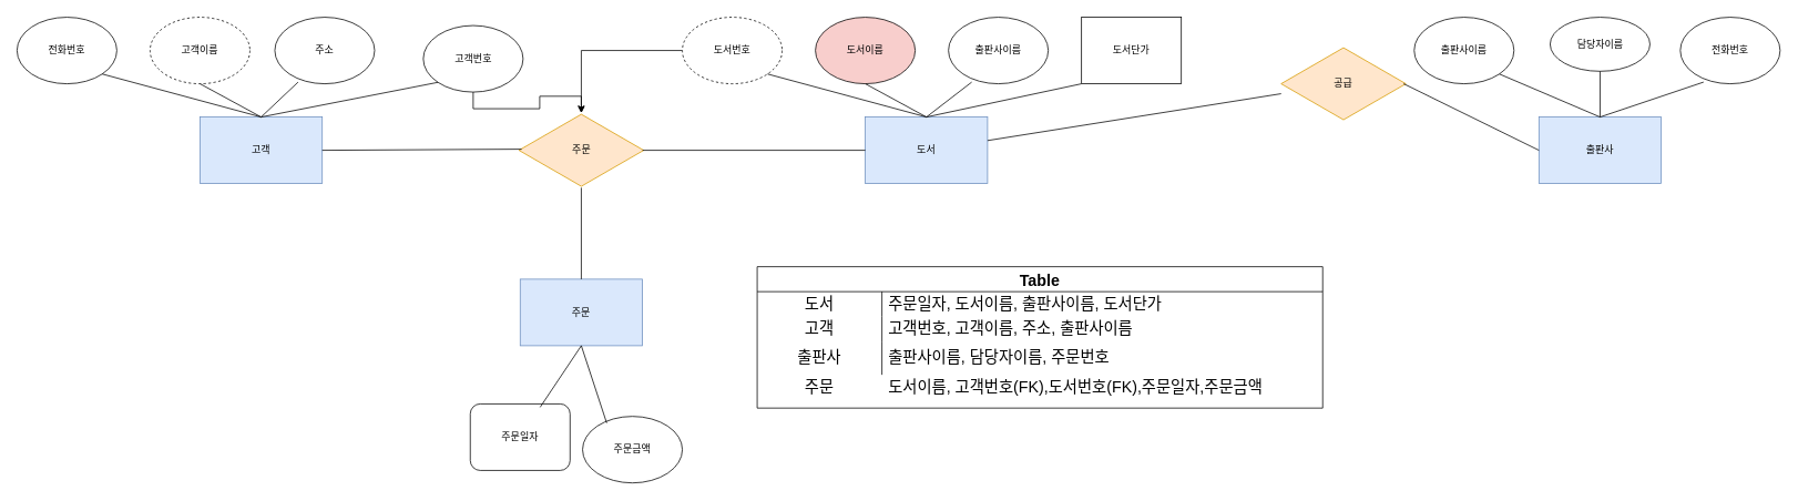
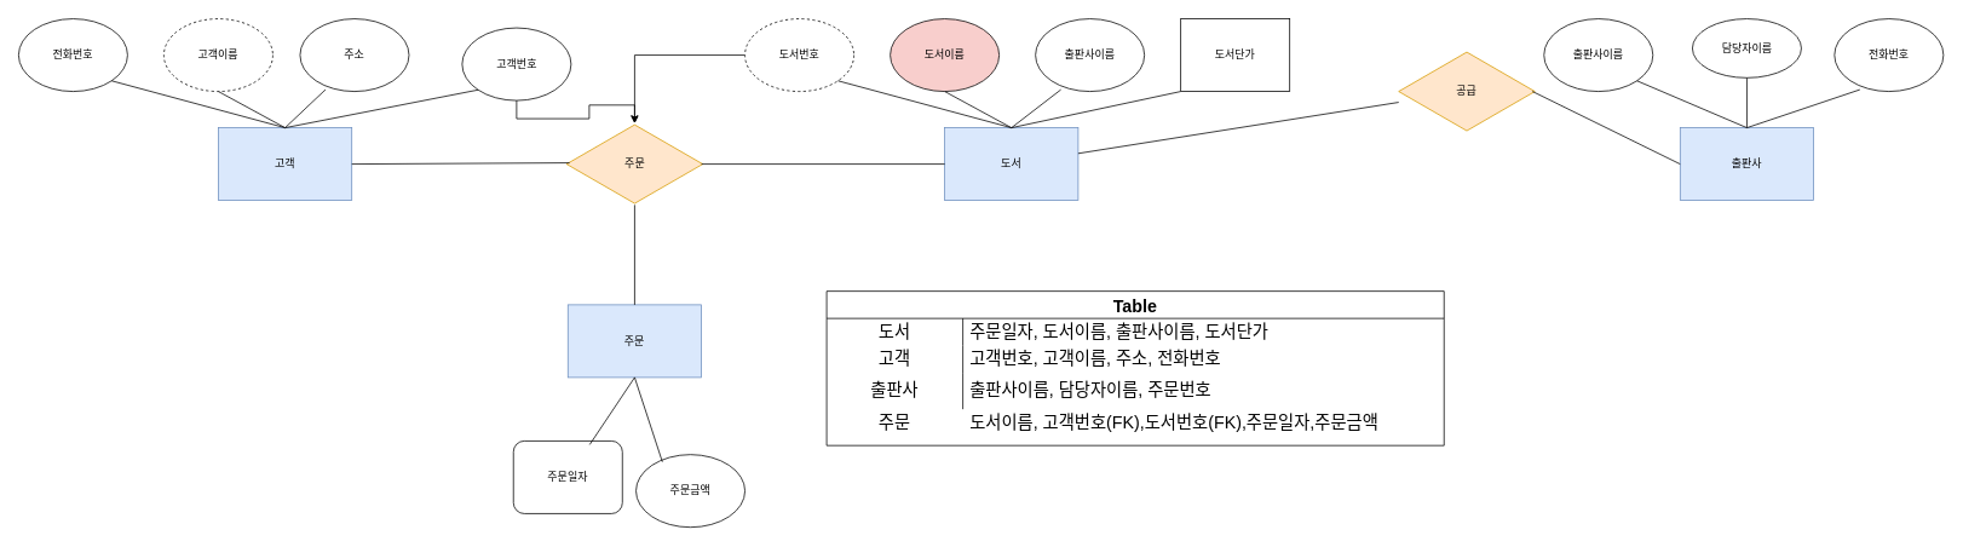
- <mxCell id="47" value="고객번호, 고객이름, 주소, 출판사이름" style="shape=partialRectangle;html=1;whiteSpace=wrap;connectable=0;fillColor=none;top=0;left=0;bottom=0;right=0;align=left;spacingLeft=6;overflow=hidden;fontSize=19;" vertex="1" parent="45"><mxGeometry x="150" width="530" height="30" as="geometry"><mxRectangle width="530" height="30" as="alternateBounds" /></mxGeometry></mxCell>
+ <mxCell id="47" value="고객번호, 고객이름, 주소, 전화번호" style="shape=partialRectangle;html=1;whiteSpace=wrap;connectable=0;fillColor=none;top=0;left=0;bottom=0;right=0;align=left;spacingLeft=6;overflow=hidden;fontSize=19;" vertex="1" parent="45"><mxGeometry x="150" width="530" height="30" as="geometry"><mxRectangle width="530" height="30" as="alternateBounds" /></mxGeometry></mxCell>
